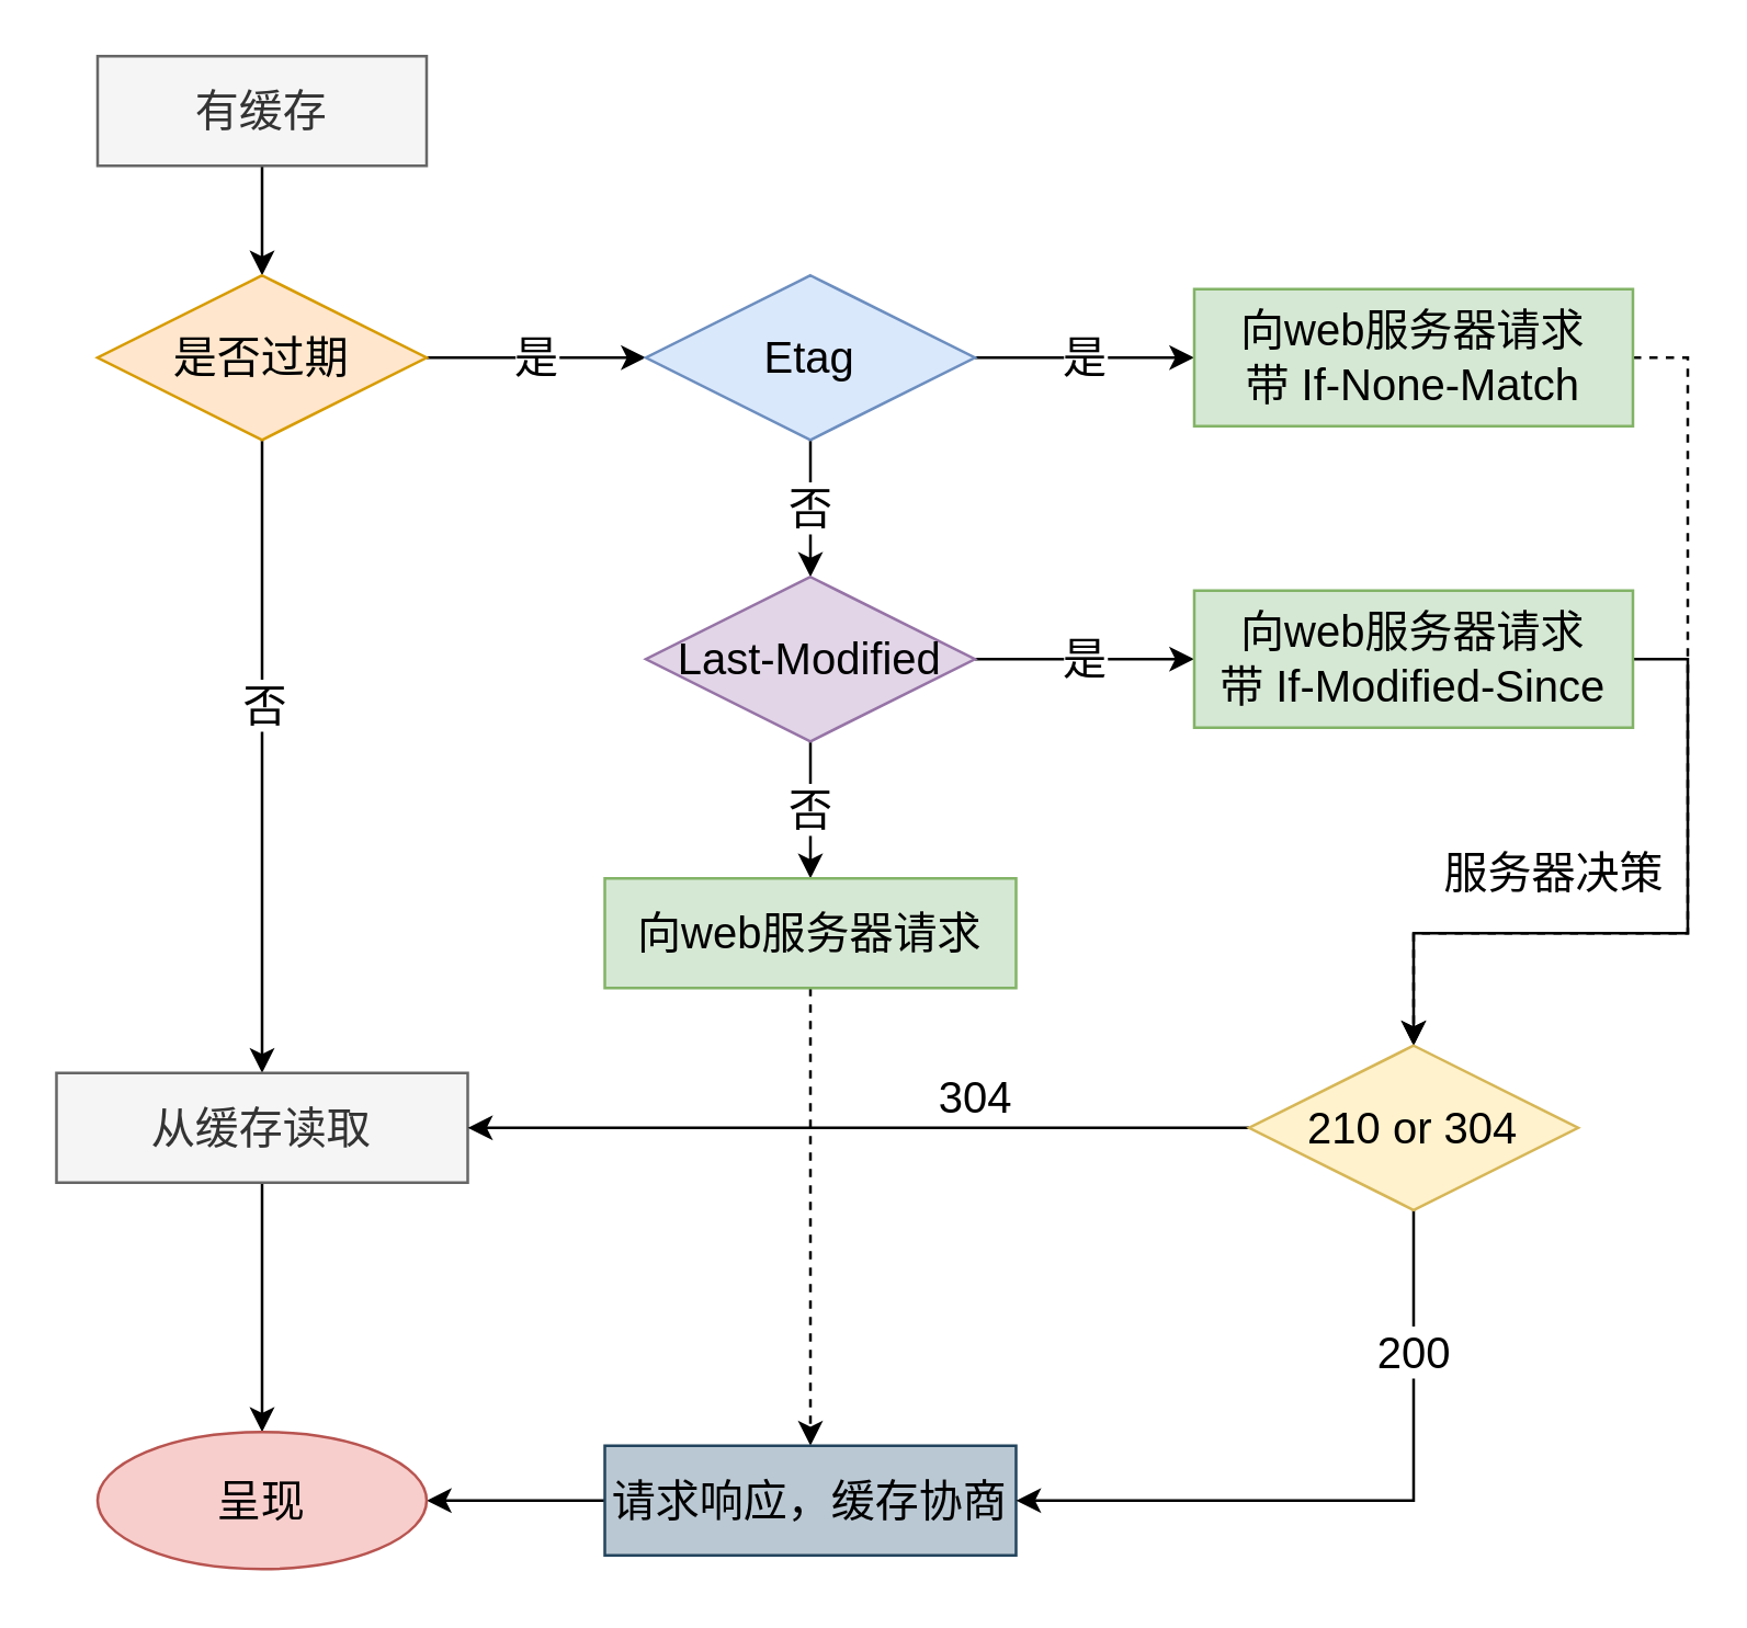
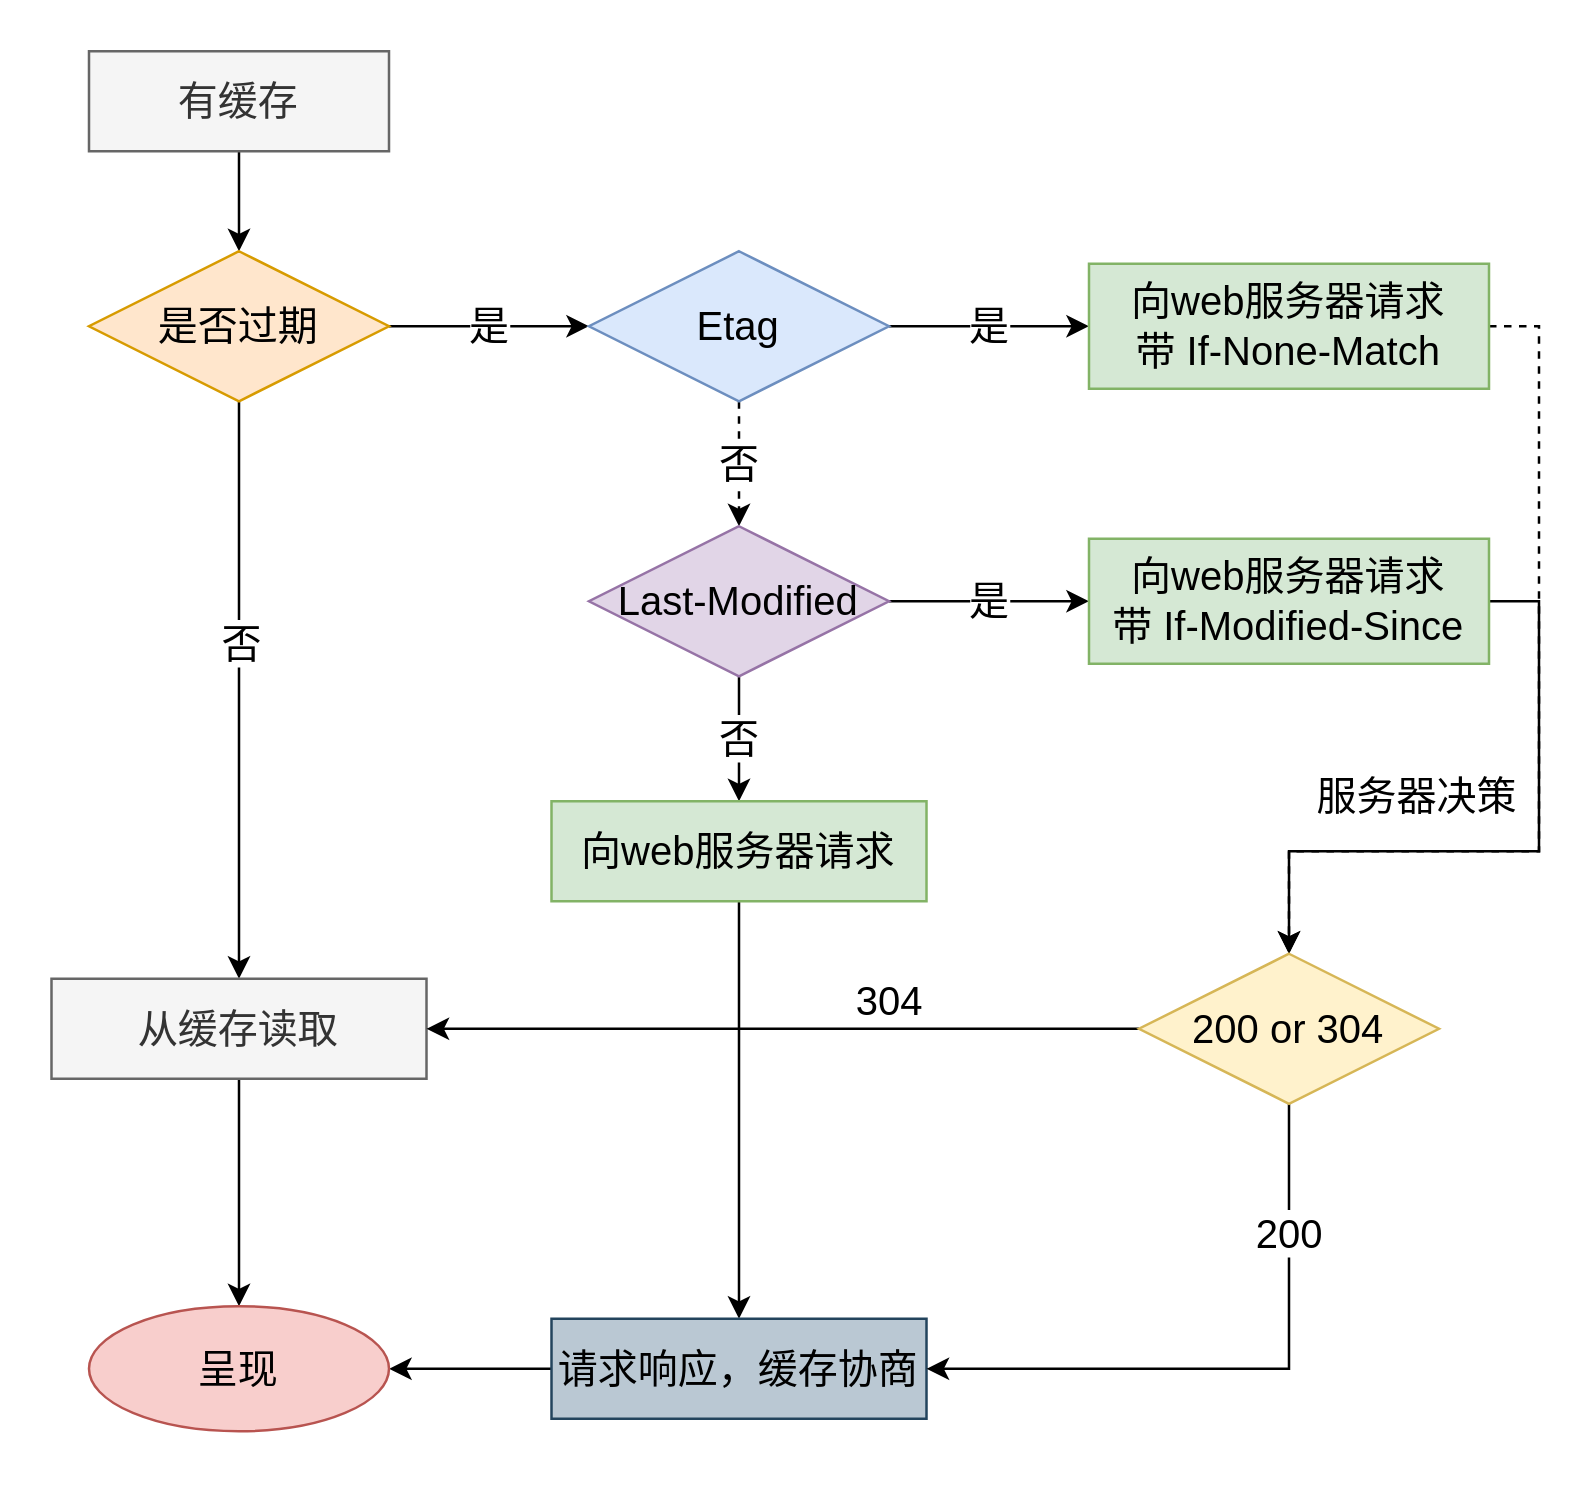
- <mxCell id="9" value="否" style="edgeStyle=orthogonalEdgeStyle;rounded=0;orthogonalLoop=1;jettySize=auto;html=1;exitX=0.5;exitY=1;exitDx=0;exitDy=0;entryX=0.5;entryY=0;entryDx=0;entryDy=0;fontSize=16;" edge="1" parent="1" source="10" target="13"><mxGeometry relative="1" as="geometry" /></mxCell>
+ <mxCell id="9" value="否" style="edgeStyle=orthogonalEdgeStyle;rounded=0;orthogonalLoop=1;jettySize=auto;html=1;exitX=0.5;exitY=1;exitDx=0;exitDy=0;entryX=0.5;entryY=0;entryDx=0;entryDy=0;fontSize=16;dashed=1;" edge="1" parent="1" source="10" target="13"><mxGeometry relative="1" as="geometry" /></mxCell>
- <mxCell id="28" value="210 or 304" style="rhombus;whiteSpace=wrap;html=1;fontSize=16;fillColor=#fff2cc;strokeColor=#d6b656;" vertex="1" parent="1"><mxGeometry x="455" y="381" width="120" height="60" as="geometry" /></mxCell>
+ <mxCell id="28" value="200 or 304" style="rhombus;whiteSpace=wrap;html=1;fontSize=16;fillColor=#fff2cc;strokeColor=#d6b656;" vertex="1" parent="1"><mxGeometry x="455" y="381" width="120" height="60" as="geometry" /></mxCell>
- <mxCell id="19" style="edgeStyle=orthogonalEdgeStyle;rounded=0;orthogonalLoop=1;jettySize=auto;html=1;exitX=0.5;exitY=1;exitDx=0;exitDy=0;entryX=0.5;entryY=0;entryDx=0;entryDy=0;fontSize=16;dashed=1;" edge="1" parent="1" source="20" target="22"><mxGeometry relative="1" as="geometry" /></mxCell>
+ <mxCell id="19" style="edgeStyle=orthogonalEdgeStyle;rounded=0;orthogonalLoop=1;jettySize=auto;html=1;exitX=0.5;exitY=1;exitDx=0;exitDy=0;entryX=0.5;entryY=0;entryDx=0;entryDy=0;fontSize=16;" edge="1" parent="1" source="20" target="22"><mxGeometry relative="1" as="geometry" /></mxCell>
